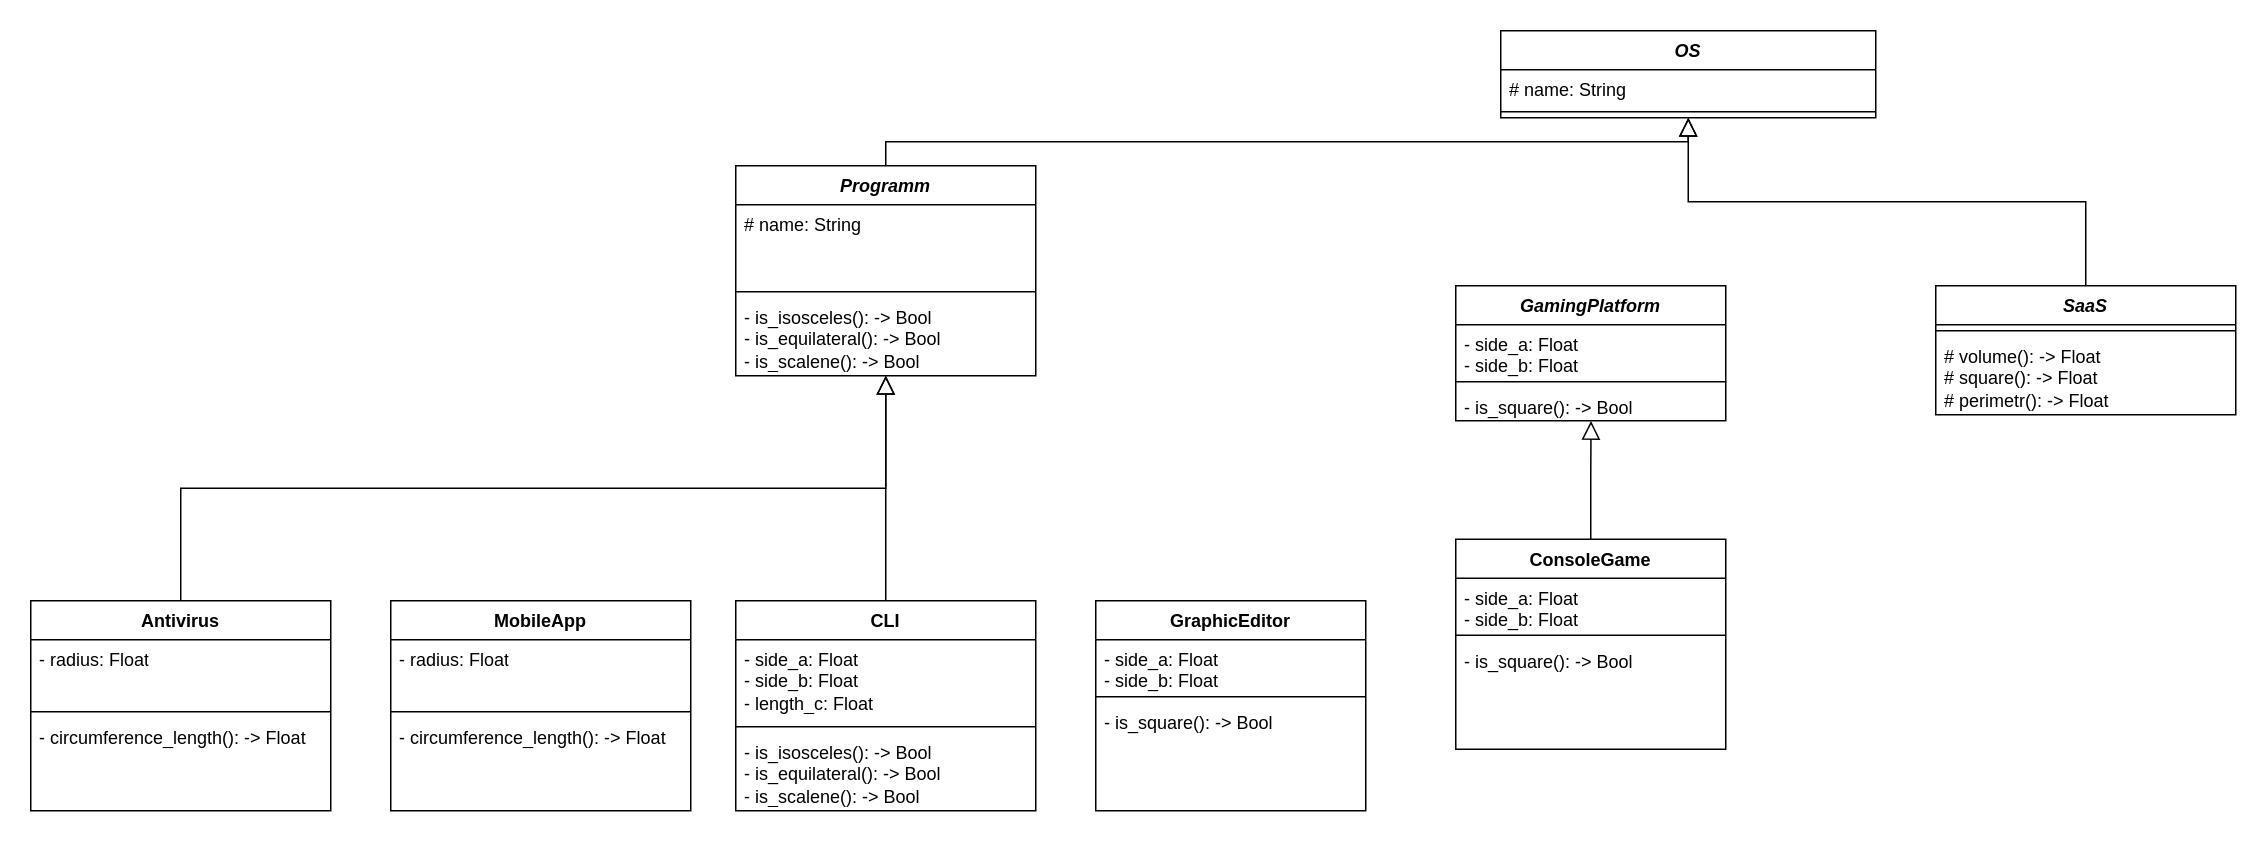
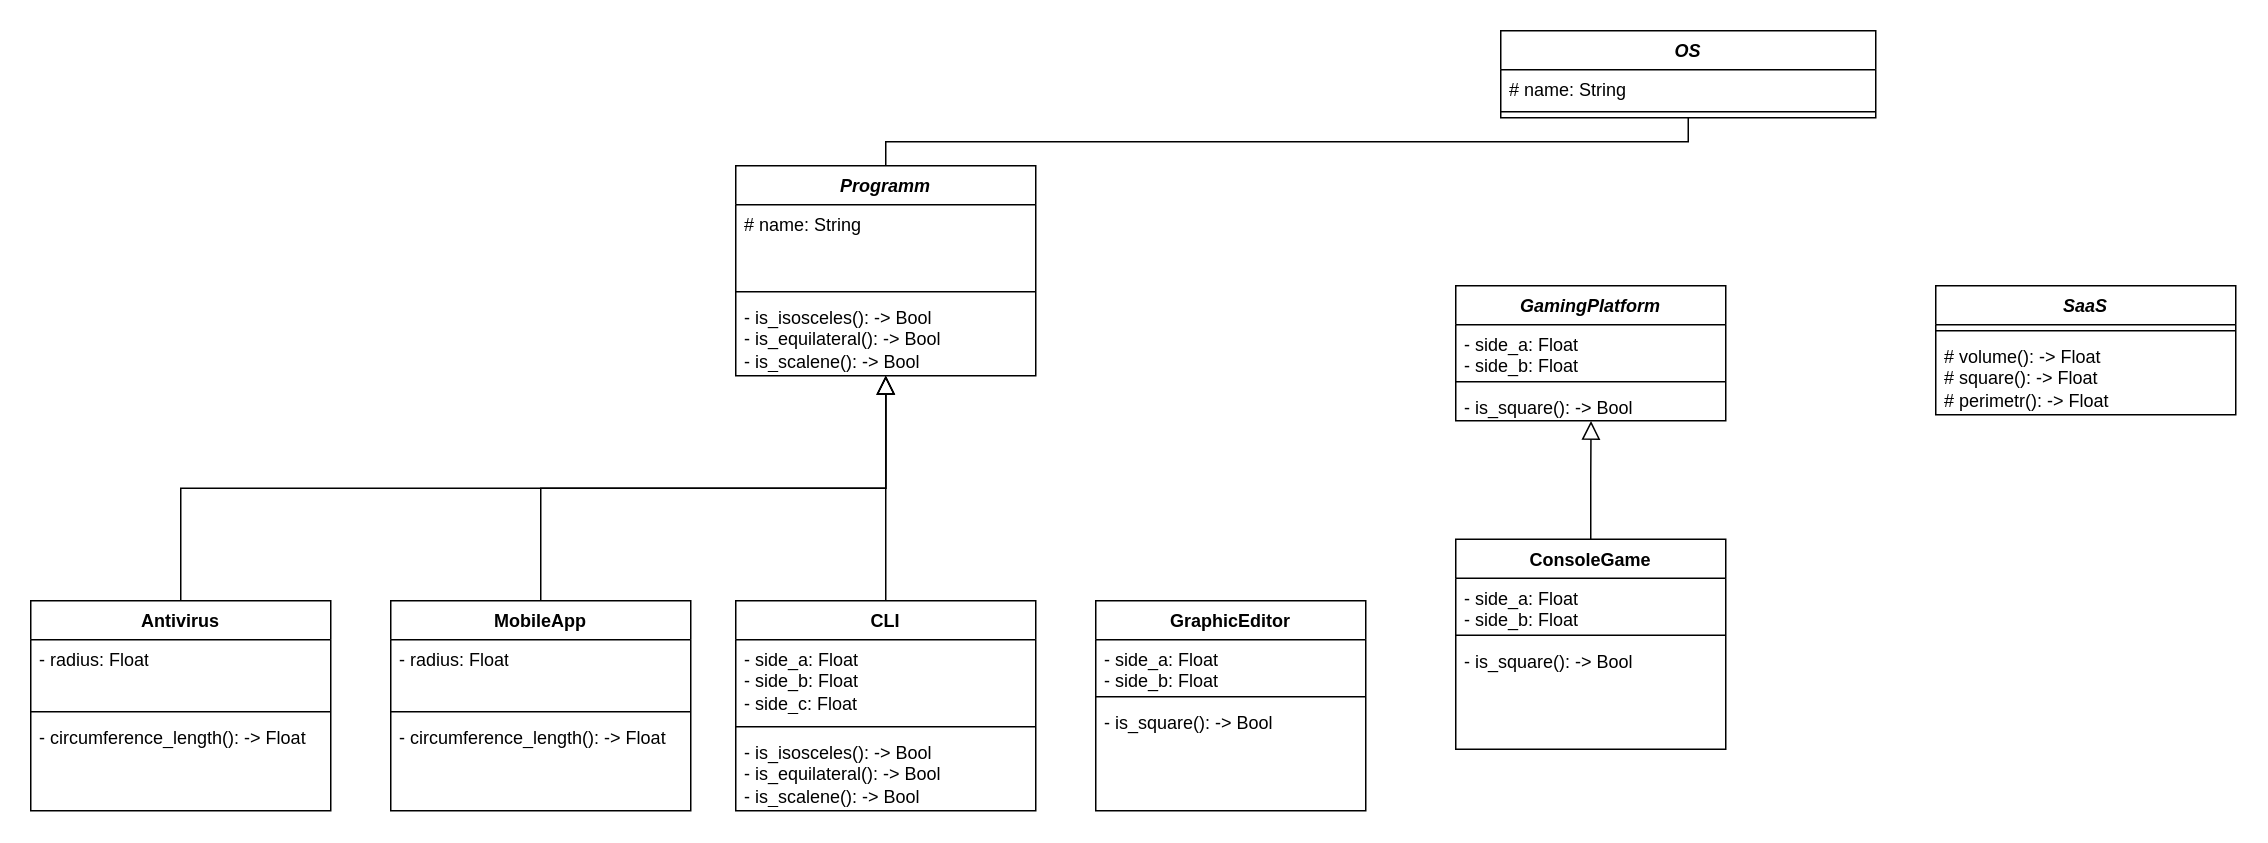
- <mxCell id="2" value="" style="endArrow=block;endSize=10;endFill=0;shadow=0;strokeWidth=1;rounded=0;curved=0;edgeStyle=elbowEdgeStyle;elbow=vertical;exitX=0.5;exitY=0;exitDx=0;exitDy=0;entryX=0.5;entryY=1;entryDx=0;entryDy=0;" edge="1" parent="1" source="38" target="14"><mxGeometry width="160" relative="1" as="geometry"><mxPoint x="600" y="190" as="sourcePoint" /><mxPoint x="1082" y="-125.298" as="targetPoint" /></mxGeometry></mxCell>
+ <mxCell id="2" value="" style="endArrow=none;endSize=10;endFill=0;shadow=0;strokeWidth=1;rounded=0;curved=0;edgeStyle=elbowEdgeStyle;elbow=vertical;exitX=0.5;exitY=0;exitDx=0;exitDy=0;entryX=0.5;entryY=1;entryDx=0;entryDy=0;" edge="1" parent="1" source="38" target="14"><mxGeometry width="160" relative="1" as="geometry"><mxPoint x="600" y="190" as="sourcePoint" /><mxPoint x="1082" y="-125.298" as="targetPoint" /></mxGeometry></mxCell>
- <mxCell id="3" value="" style="endArrow=block;endSize=10;endFill=0;shadow=0;strokeWidth=1;rounded=0;curved=0;edgeStyle=elbowEdgeStyle;elbow=vertical;entryX=0.5;entryY=1;entryDx=0;entryDy=0;exitX=0.5;exitY=0;exitDx=0;exitDy=0;" edge="1" parent="1" source="21" target="14"><mxGeometry width="160" relative="1" as="geometry"><mxPoint x="1280" y="170" as="sourcePoint" /><mxPoint x="1082" y="-125.246" as="targetPoint" /></mxGeometry></mxCell>
+ <mxCell id="4" value="" style="endArrow=block;endSize=10;endFill=0;shadow=0;strokeWidth=1;rounded=0;curved=0;edgeStyle=elbowEdgeStyle;elbow=vertical;entryX=0.5;entryY=1;entryDx=0;entryDy=0;exitX=0.5;exitY=0;exitDx=0;exitDy=0;" edge="1" parent="1" source="17" target="38"><mxGeometry width="160" relative="1" as="geometry"><mxPoint x="620" y="380" as="sourcePoint" /><mxPoint x="600" y="290" as="targetPoint" /></mxGeometry></mxCell>
- <mxCell id="11" value="&lt;div&gt;&lt;span style=&quot;background-color: transparent; color: light-dark(rgb(0, 0, 0), rgb(255, 255, 255));&quot;&gt;- side_a: Float&lt;/span&gt;&lt;br&gt;&lt;/div&gt;&lt;div&gt;&lt;span style=&quot;background-color: transparent; color: light-dark(rgb(0, 0, 0), rgb(255, 255, 255));&quot;&gt;- side_b: Float&lt;/span&gt;&lt;/div&gt;&lt;div&gt;- length_c: Float&lt;/div&gt;" style="text;strokeColor=none;fillColor=none;align=left;verticalAlign=top;spacingLeft=4;spacingRight=4;overflow=hidden;rotatable=0;points=[[0,0.5],[1,0.5]];portConstraint=eastwest;whiteSpace=wrap;html=1;" vertex="1" parent="10"><mxGeometry y="26" width="200" height="54" as="geometry" /></mxCell>
+ <mxCell id="11" value="&lt;div&gt;&lt;span style=&quot;background-color: transparent; color: light-dark(rgb(0, 0, 0), rgb(255, 255, 255));&quot;&gt;- side_a: Float&lt;/span&gt;&lt;br&gt;&lt;/div&gt;&lt;div&gt;&lt;span style=&quot;background-color: transparent; color: light-dark(rgb(0, 0, 0), rgb(255, 255, 255));&quot;&gt;- side_b: Float&lt;/span&gt;&lt;/div&gt;&lt;div&gt;- side_c: Float&lt;/div&gt;" style="text;strokeColor=none;fillColor=none;align=left;verticalAlign=top;spacingLeft=4;spacingRight=4;overflow=hidden;rotatable=0;points=[[0,0.5],[1,0.5]];portConstraint=eastwest;whiteSpace=wrap;html=1;" vertex="1" parent="10"><mxGeometry y="26" width="200" height="54" as="geometry" /></mxCell>
